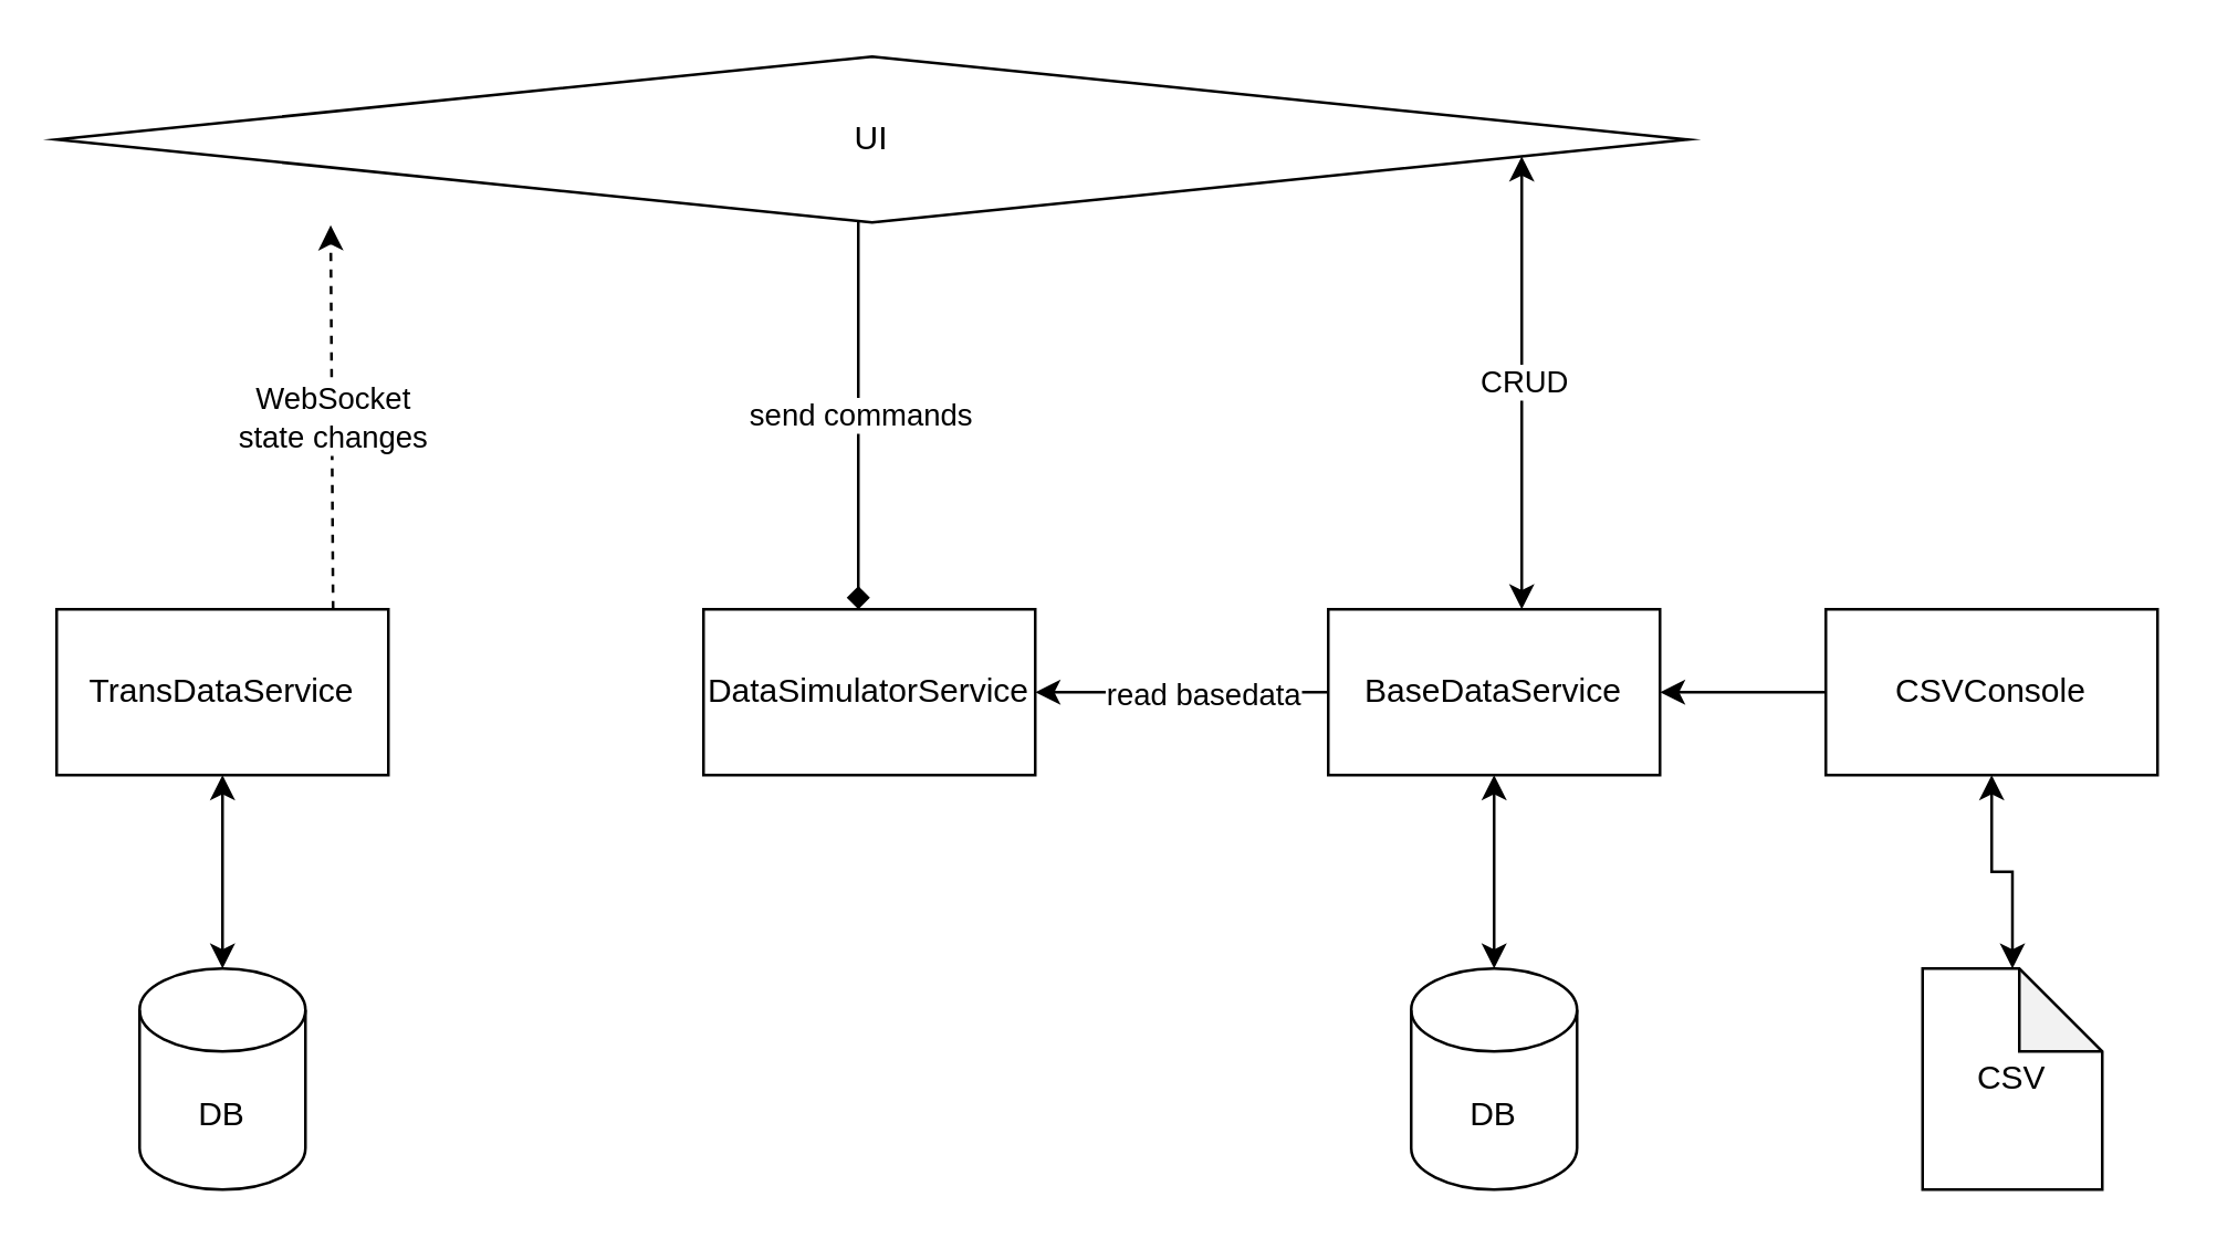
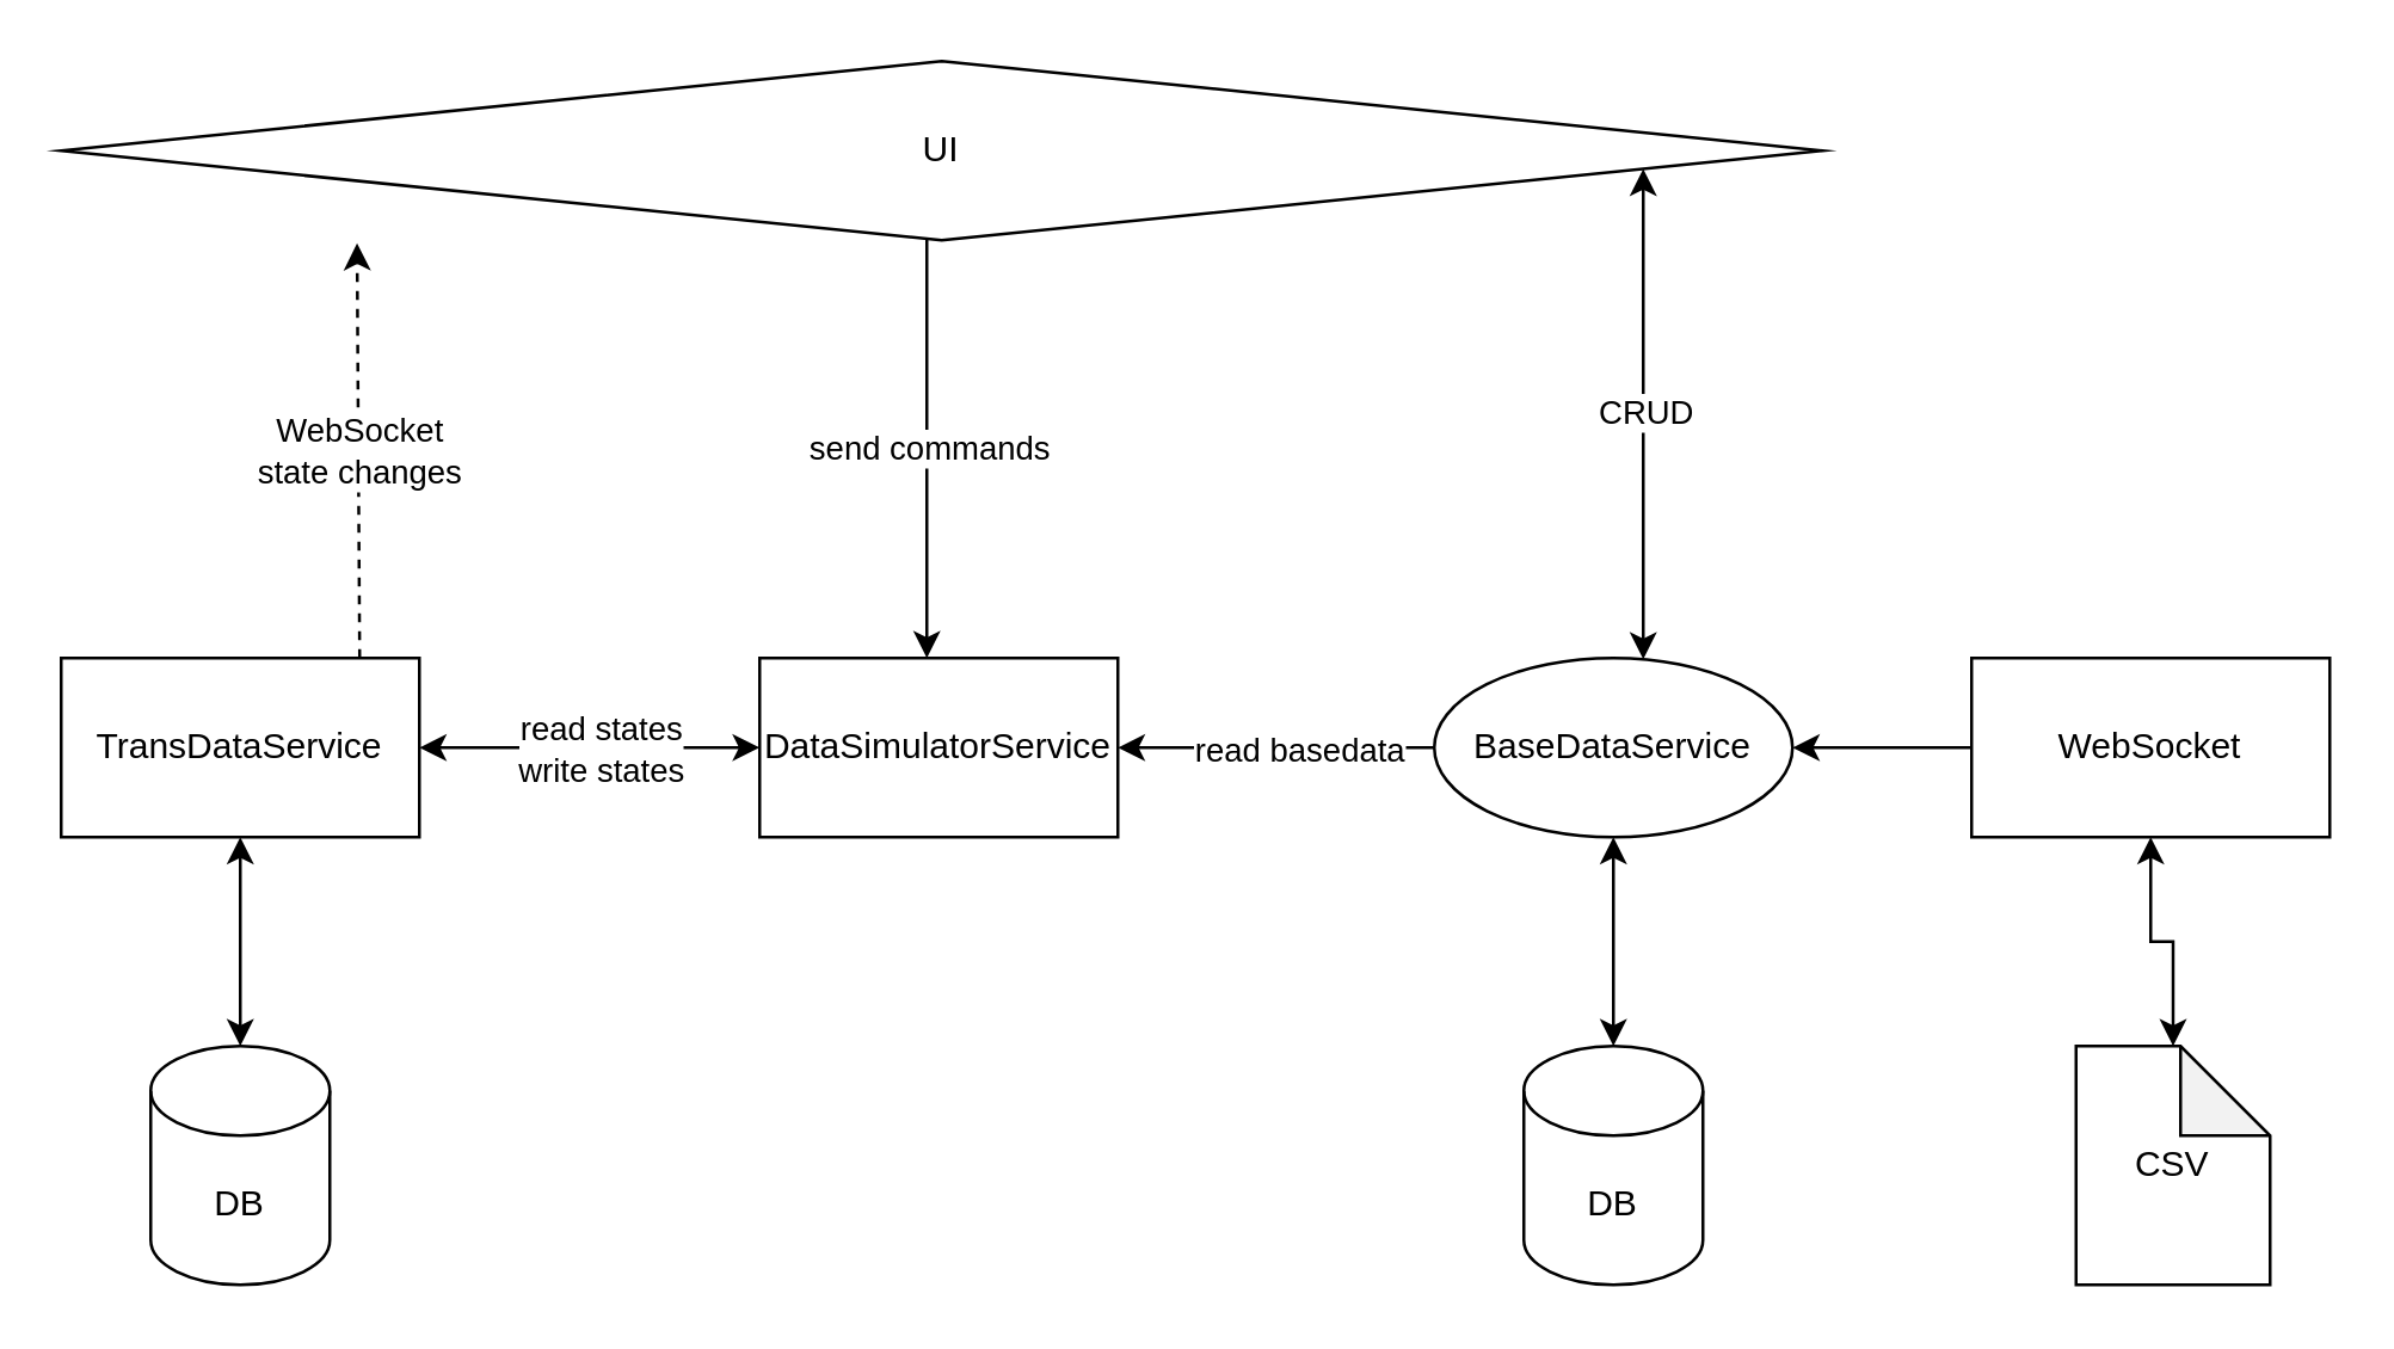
- <mxCell id="15" style="edgeStyle=orthogonalEdgeStyle;rounded=0;orthogonalLoop=1;jettySize=auto;html=1;startArrow=none;startFill=0;endArrow=diamond;endFill=1;" edge="1" parent="1" source="17" target="14"><mxGeometry relative="1" as="geometry"><Array as="points"><mxPoint x="310" y="140" /><mxPoint x="310" y="140" /></Array></mxGeometry></mxCell>
+ <mxCell id="15" style="edgeStyle=orthogonalEdgeStyle;rounded=0;orthogonalLoop=1;jettySize=auto;html=1;startArrow=none;startFill=0;endArrow=classic;endFill=1;" edge="1" parent="1" source="17" target="14"><mxGeometry relative="1" as="geometry"><Array as="points"><mxPoint x="310" y="140" /><mxPoint x="310" y="140" /></Array></mxGeometry></mxCell>
+ <mxCell id="12" style="edgeStyle=orthogonalEdgeStyle;rounded=0;orthogonalLoop=1;jettySize=auto;html=1;entryX=1;entryY=0.5;entryDx=0;entryDy=0;startArrow=classic;startFill=1;endArrow=classic;endFill=1;" edge="1" parent="1" source="14" target="11"><mxGeometry relative="1" as="geometry"><Array as="points"><mxPoint x="240" y="250" /><mxPoint x="240" y="250" /></Array></mxGeometry></mxCell>
+ <mxCell id="13" value="read states&lt;br&gt;write states" style="edgeLabel;html=1;align=center;verticalAlign=middle;resizable=0;points=[];" vertex="1" connectable="0" parent="12"><mxGeometry x="-0.317" y="2" relative="1" as="geometry"><mxPoint x="-15" y="-2" as="offset" /></mxGeometry></mxCell>
- <mxCell id="9" value="BaseDataService" style="rounded=0;whiteSpace=wrap;html=1;" vertex="1" parent="1"><mxGeometry x="480" y="220" width="120" height="60" as="geometry" /></mxCell>
+ <mxCell id="9" value="BaseDataService" style="ellipse;whiteSpace=wrap;html=1;" vertex="1" parent="1"><mxGeometry x="480" y="220" width="120" height="60" as="geometry" /></mxCell>
- <mxCell id="3" value="CSVConsole" style="rounded=0;whiteSpace=wrap;html=1;" vertex="1" parent="1"><mxGeometry x="660" y="220" width="120" height="60" as="geometry" /></mxCell>
+ <mxCell id="3" value="WebSocket" style="rounded=0;whiteSpace=wrap;html=1;" vertex="1" parent="1"><mxGeometry x="660" y="220" width="120" height="60" as="geometry" /></mxCell>
